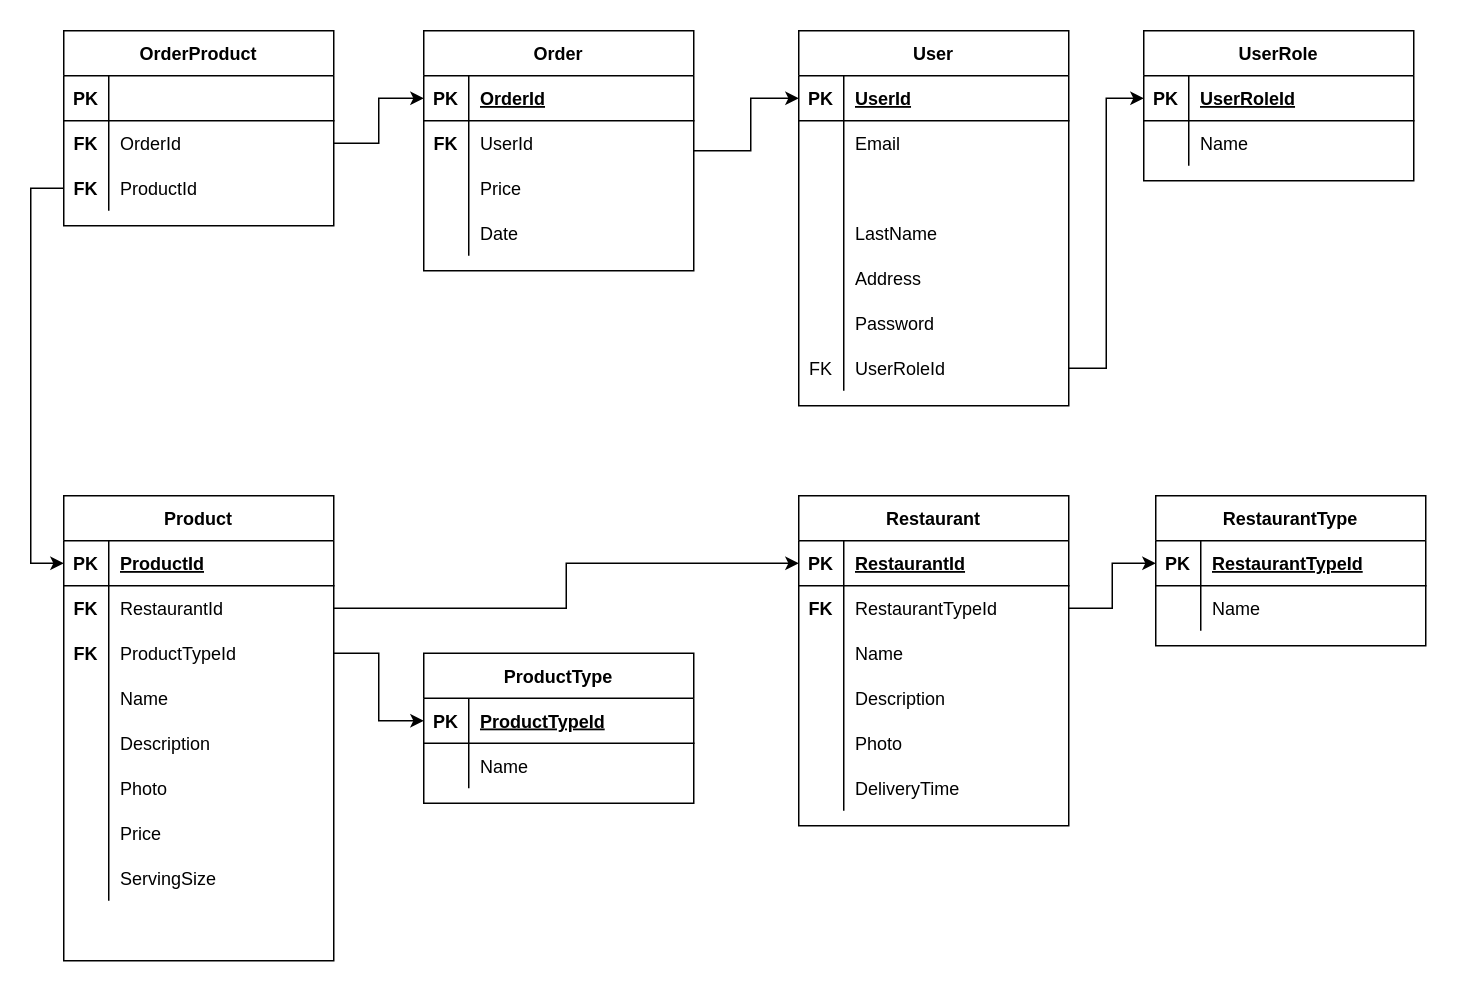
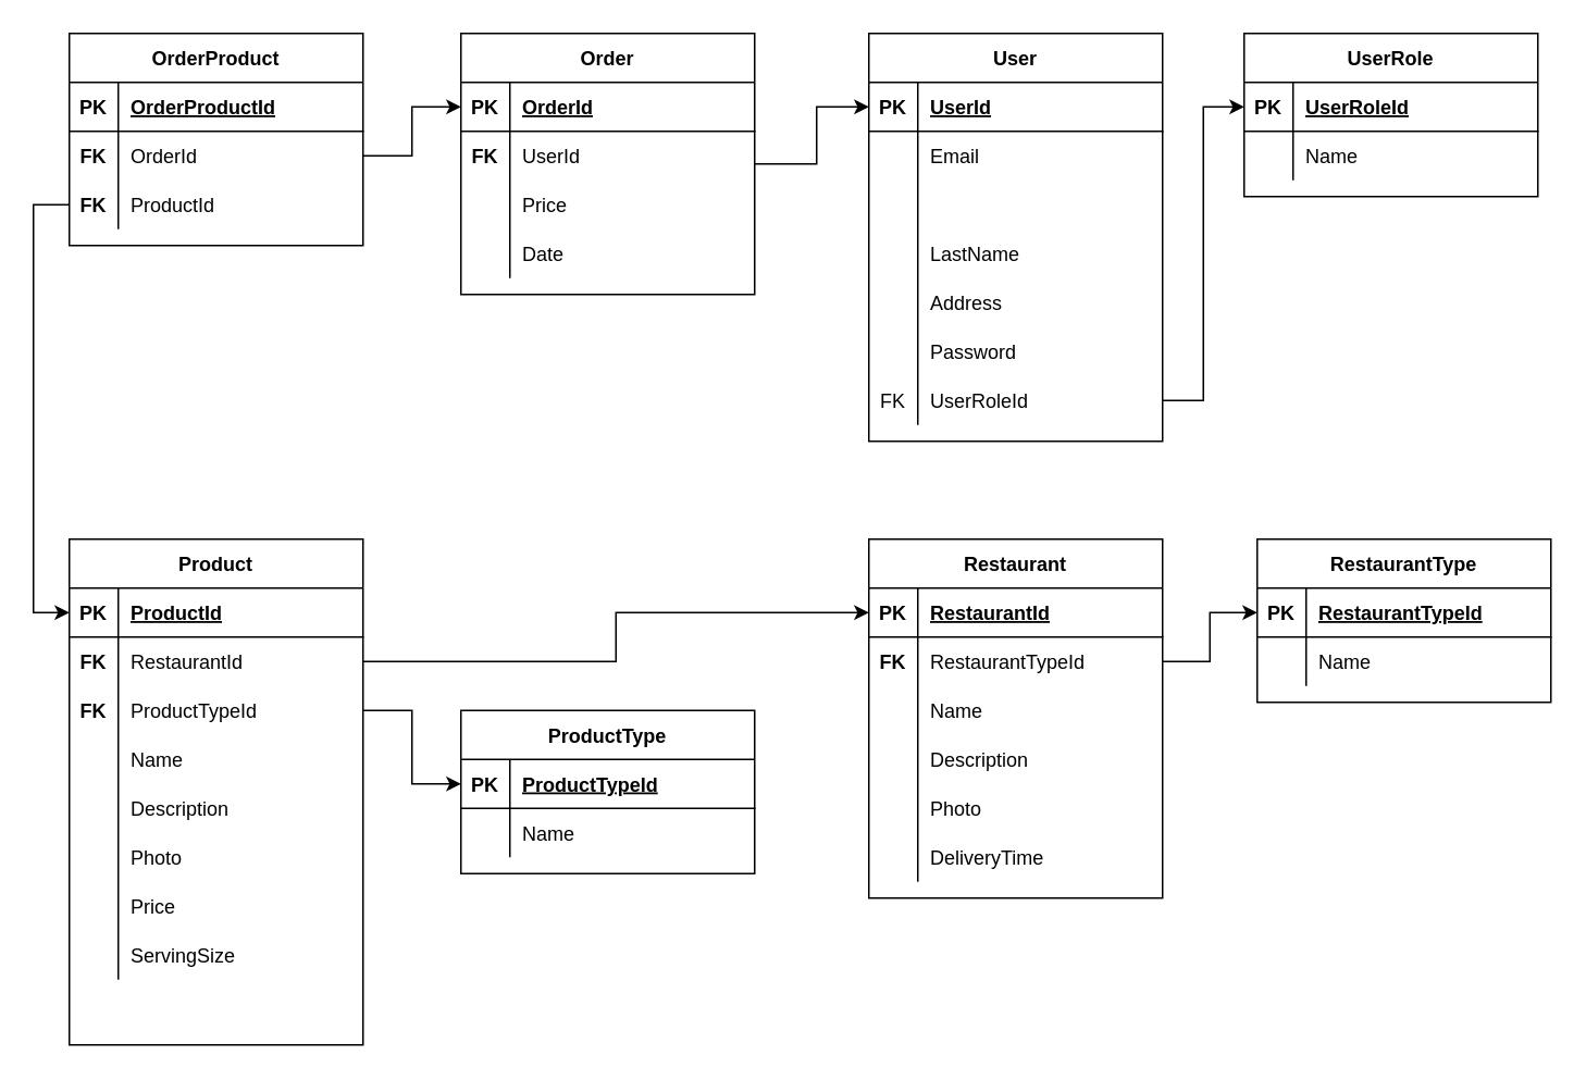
+ <mxCell id="108" value="OrderProductId" style="shape=partialRectangle;connectable=0;fillColor=none;top=0;left=0;bottom=0;right=0;align=left;spacingLeft=6;fontStyle=5;overflow=hidden;" parent="106" vertex="1"><mxGeometry x="30" width="150" height="30" as="geometry" /></mxCell>
